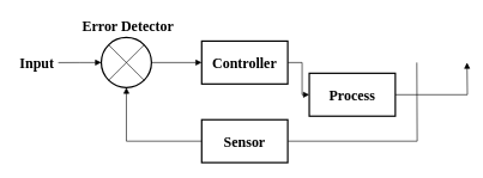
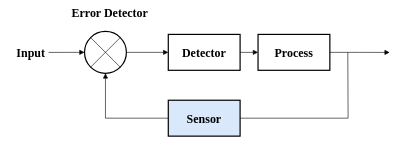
- <mxCell id="13" value="Error Detector" style="text;html=1;align=center;verticalAlign=middle;resizable=0;points=[];;autosize=1;fontSize=20;fontFamily=Times New Roman;fontStyle=1" vertex="1" parent="1"><mxGeometry x="107" y="20" width="140" height="30" as="geometry" /></mxCell>
+ <mxCell id="13" value="Error Detector" style="text;html=1;align=center;verticalAlign=middle;resizable=0;points=[];;autosize=1;fontSize=20;fontFamily=Times New Roman;fontStyle=1" vertex="1" parent="1"><mxGeometry x="112" y="5" width="140" height="30" as="geometry" /></mxCell>
- <mxCell id="9" value="Controller" style="rounded=0;whiteSpace=wrap;html=1;strokeWidth=2;fontFamily=Times New Roman;fontSize=20;fontStyle=1" vertex="1" parent="1"><mxGeometry x="280" y="57" width="120" height="60" as="geometry" /></mxCell>
+ <mxCell id="9" value="Detector" style="rounded=0;whiteSpace=wrap;html=1;strokeWidth=2;fontFamily=Times New Roman;fontSize=20;fontStyle=1" vertex="1" parent="1"><mxGeometry x="280" y="57" width="120" height="60" as="geometry" /></mxCell>
- <mxCell id="15" value="Process" style="rounded=0;whiteSpace=wrap;html=1;strokeWidth=2;fontFamily=Times New Roman;fontSize=20;fontStyle=1" vertex="1" parent="1"><mxGeometry x="430" y="102" width="120" height="60" as="geometry" /></mxCell>
+ <mxCell id="15" value="Process" style="rounded=0;whiteSpace=wrap;html=1;strokeWidth=2;fontFamily=Times New Roman;fontSize=20;fontStyle=1" vertex="1" parent="1"><mxGeometry x="430" y="57" width="120" height="60" as="geometry" /></mxCell>
- <mxCell id="12" value="Sensor" style="rounded=0;whiteSpace=wrap;html=1;strokeWidth=2;fontFamily=Times New Roman;fontSize=20;fontStyle=1" vertex="1" parent="1"><mxGeometry x="280" y="167" width="120" height="60" as="geometry" /></mxCell>
+ <mxCell id="12" value="Sensor" style="rounded=0;whiteSpace=wrap;html=1;strokeWidth=2;fontFamily=Times New Roman;fontSize=20;fontStyle=1;fillColor=#dae8fc;" vertex="1" parent="1"><mxGeometry x="280" y="167" width="120" height="60" as="geometry" /></mxCell>
